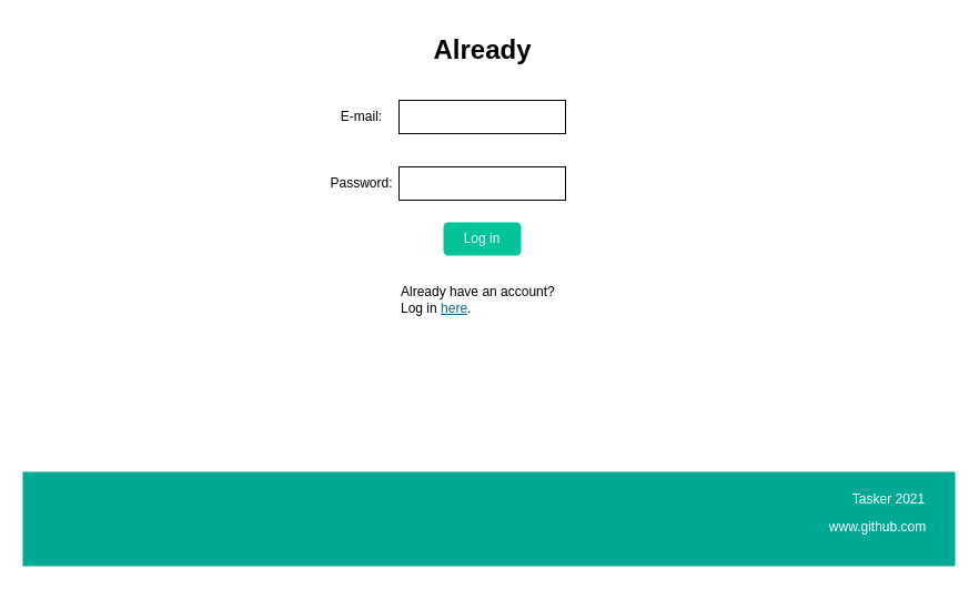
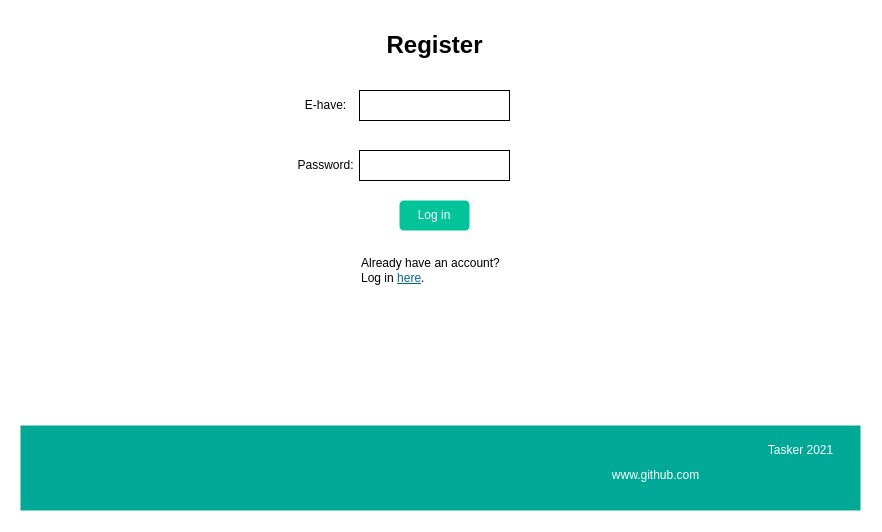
- <mxCell id="4" value="&lt;h1&gt;Already&lt;/h1&gt;" style="text;html=1;align=center;verticalAlign=middle;resizable=0;points=[];autosize=1;" parent="1" vertex="1"><mxGeometry x="379" y="20" width="110" height="50" as="geometry" /></mxCell>
+ <mxCell id="4" value="&lt;h1&gt;Register&lt;/h1&gt;" style="text;html=1;align=center;verticalAlign=middle;resizable=0;points=[];autosize=1;" parent="1" vertex="1"><mxGeometry x="379" y="20" width="110" height="50" as="geometry" /></mxCell>
- <mxCell id="3" value="E-mail:" style="text;html=1;align=center;verticalAlign=middle;resizable=0;points=[];autosize=1;" parent="1" vertex="1"><mxGeometry x="300" y="95" width="50" height="20" as="geometry" /></mxCell>
+ <mxCell id="3" value="E-have:" style="text;html=1;align=center;verticalAlign=middle;resizable=0;points=[];autosize=1;" parent="1" vertex="1"><mxGeometry x="300" y="95" width="50" height="20" as="geometry" /></mxCell>
- <mxCell id="11" value="&lt;font color=&quot;#ffffff&quot;&gt;www.github.com&lt;/font&gt;" style="text;html=1;align=center;verticalAlign=middle;resizable=0;points=[];autosize=1;" vertex="1" parent="1"><mxGeometry x="740" y="465" width="100" height="20" as="geometry" /></mxCell>
+ <mxCell id="11" value="&lt;font color=&quot;#ffffff&quot;&gt;www.github.com&lt;/font&gt;" style="text;html=1;align=center;verticalAlign=middle;resizable=0;points=[];autosize=1;" vertex="1" parent="1"><mxGeometry x="605" y="465" width="100" height="20" as="geometry" /></mxCell>
